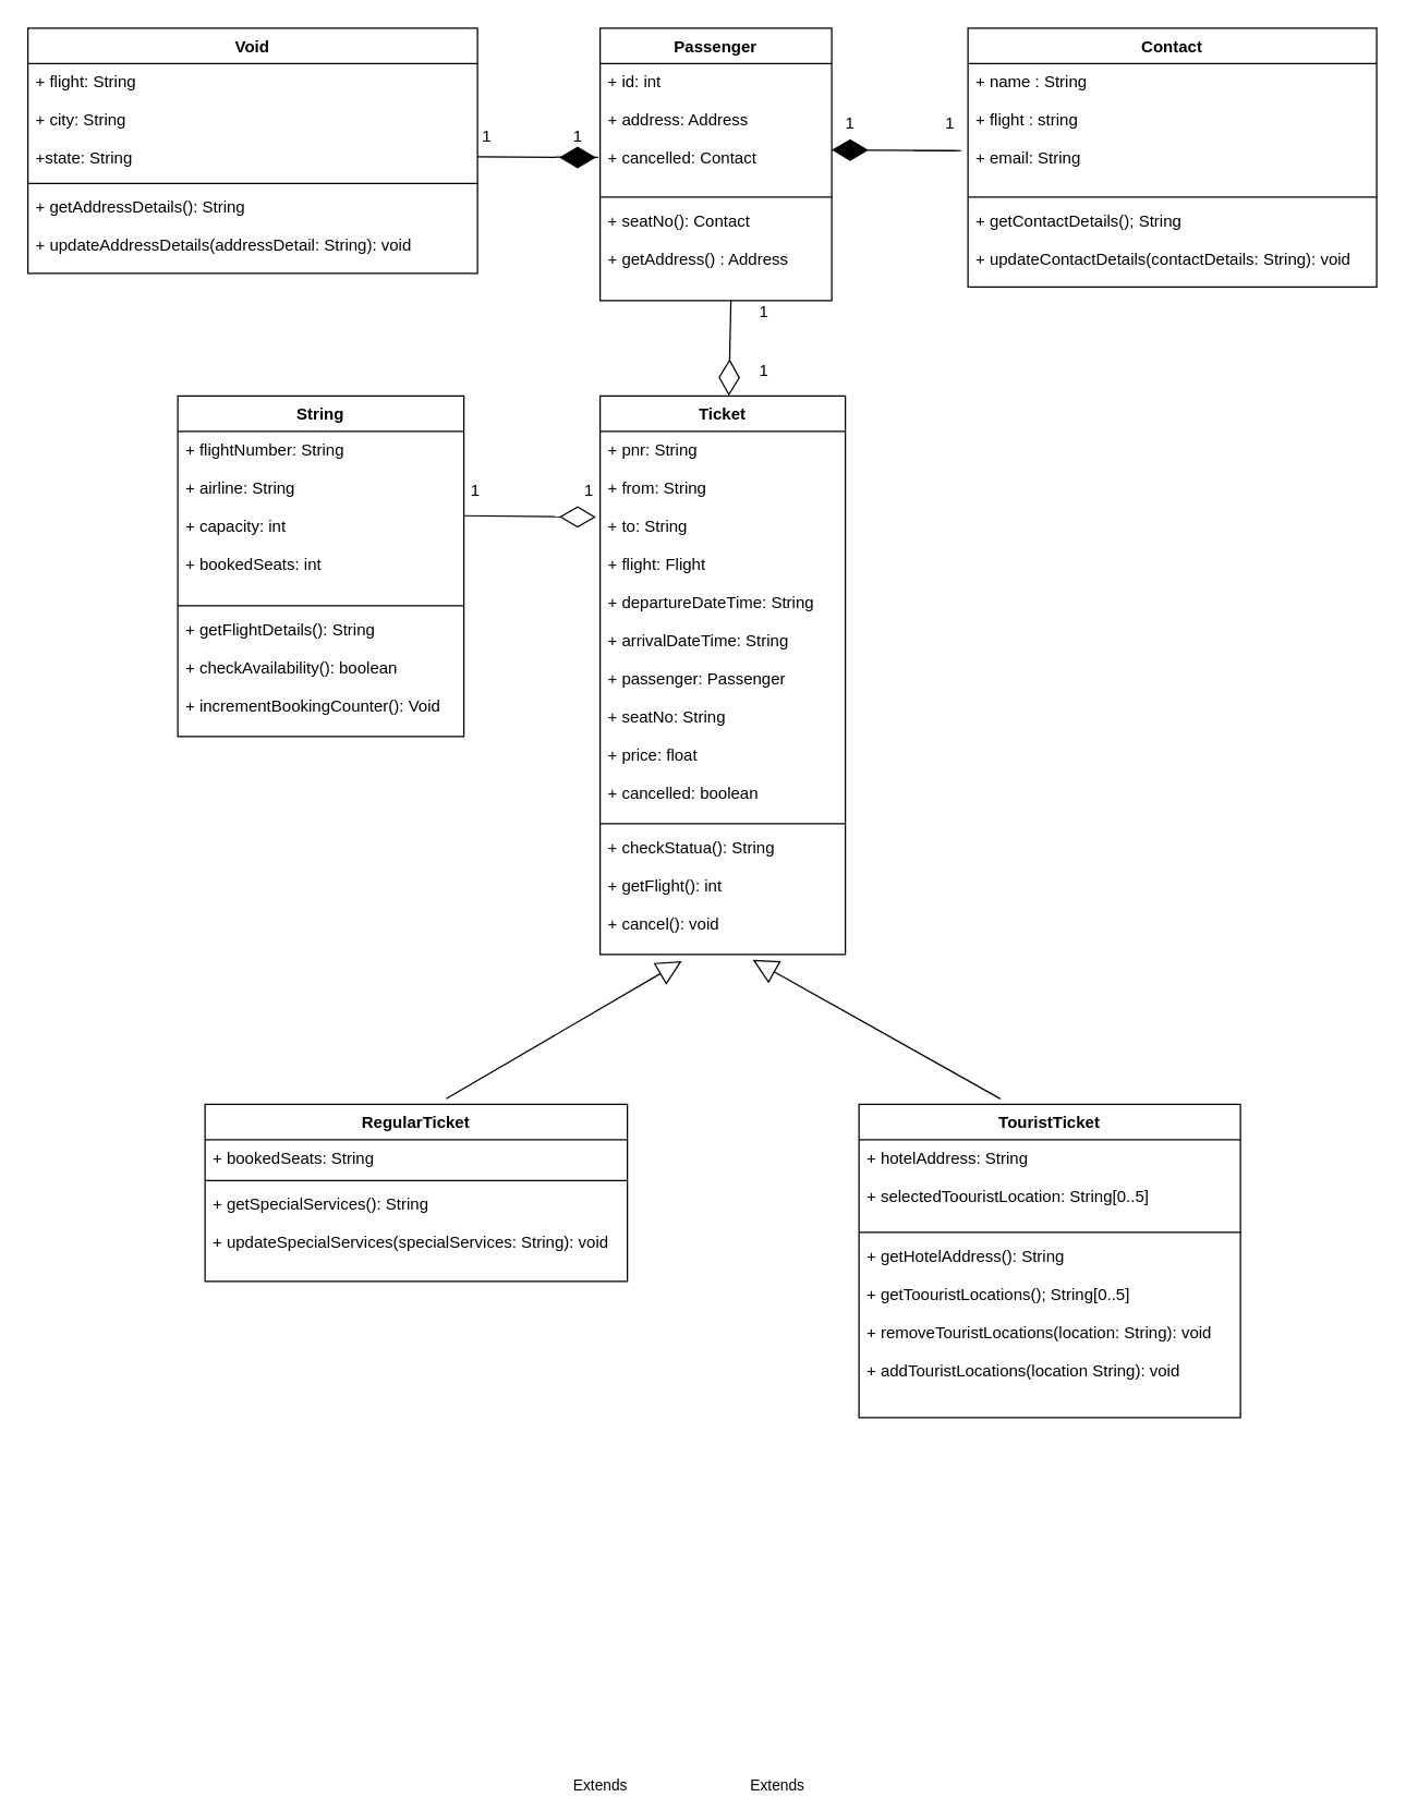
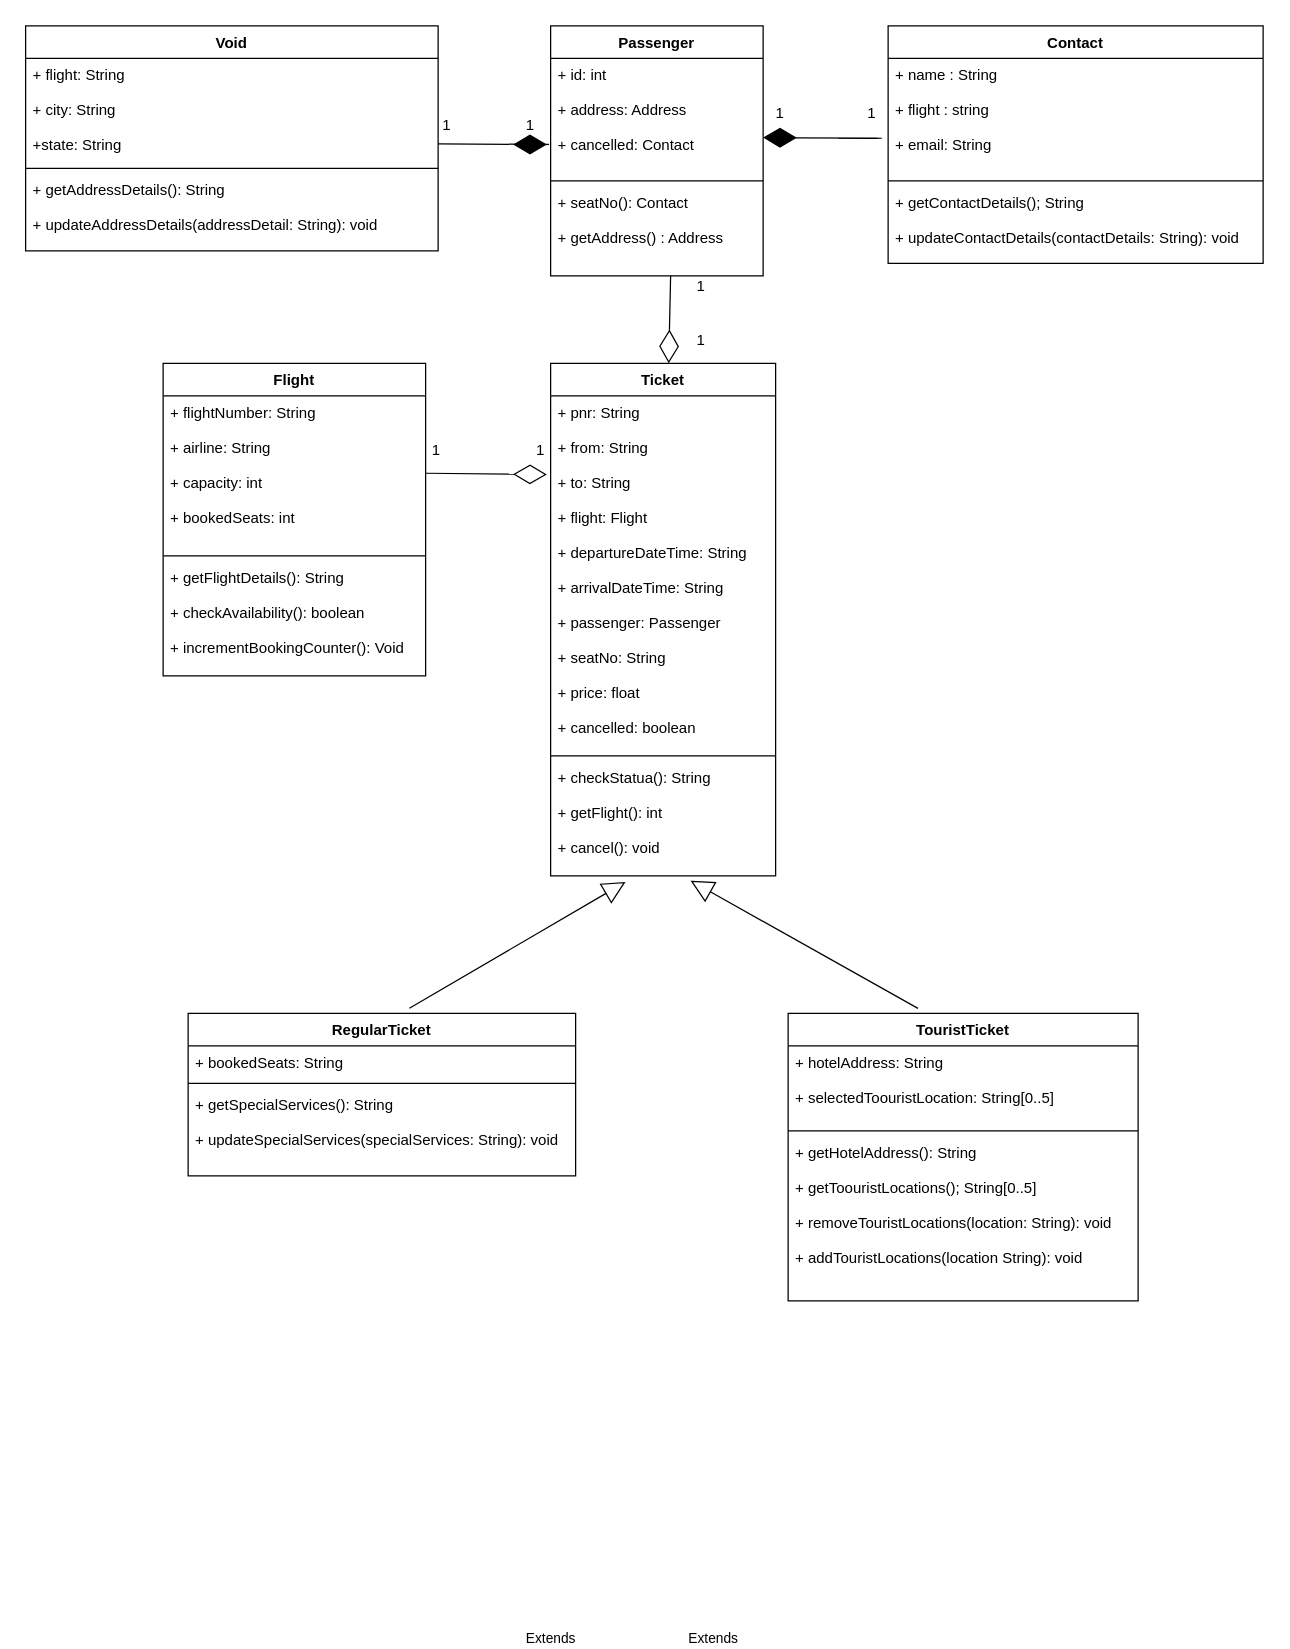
- <mxCell id="20" value="String" style="swimlane;fontStyle=1;align=center;verticalAlign=top;childLayout=stackLayout;horizontal=1;startSize=26;horizontalStack=0;resizeParent=1;resizeParentMax=0;resizeLast=0;collapsible=1;marginBottom=0;fontColor=#000000;" vertex="1" parent="1"><mxGeometry x="130" y="290" width="210" height="250" as="geometry" /></mxCell>
+ <mxCell id="20" value="Flight" style="swimlane;fontStyle=1;align=center;verticalAlign=top;childLayout=stackLayout;horizontal=1;startSize=26;horizontalStack=0;resizeParent=1;resizeParentMax=0;resizeLast=0;collapsible=1;marginBottom=0;fontColor=#000000;" vertex="1" parent="1"><mxGeometry x="130" y="290" width="210" height="250" as="geometry" /></mxCell>
